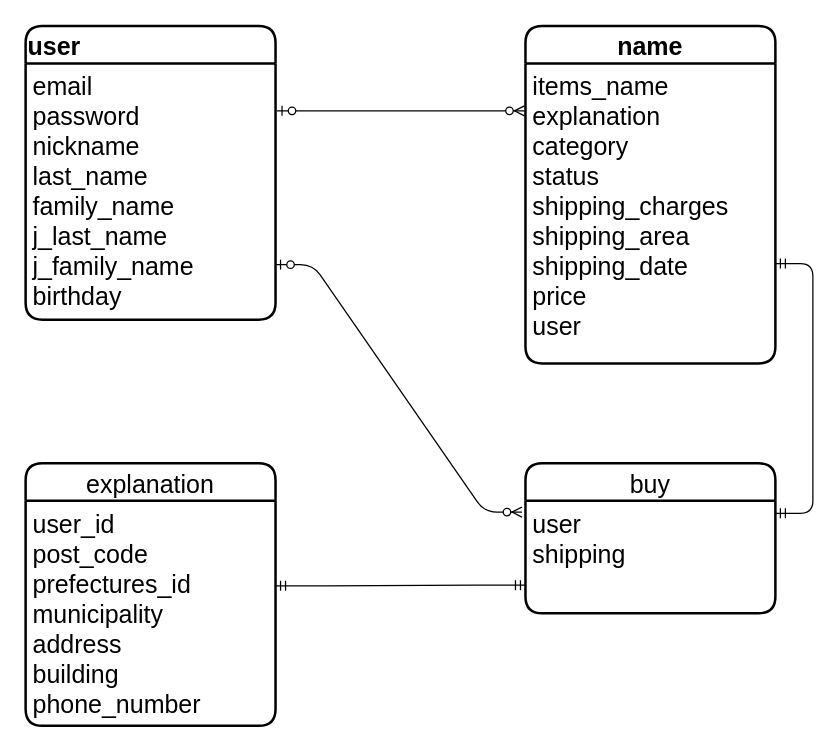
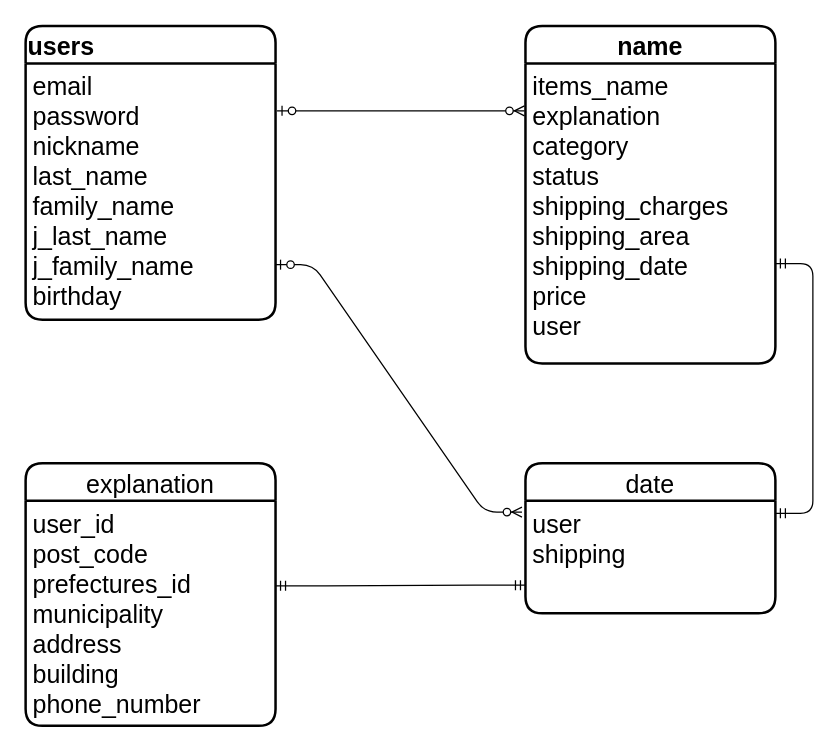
- <mxCell id="4" value="user" style="swimlane;childLayout=stackLayout;horizontal=1;startSize=30;horizontalStack=0;rounded=1;fontSize=20;fontStyle=1;strokeWidth=2;resizeParent=0;resizeLast=1;shadow=0;dashed=0;align=left;" vertex="1" parent="1"><mxGeometry x="20" y="20" width="200" height="235" as="geometry" /></mxCell>
+ <mxCell id="4" value="users" style="swimlane;childLayout=stackLayout;horizontal=1;startSize=30;horizontalStack=0;rounded=1;fontSize=20;fontStyle=1;strokeWidth=2;resizeParent=0;resizeLast=1;shadow=0;dashed=0;align=left;" vertex="1" parent="1"><mxGeometry x="20" y="20" width="200" height="235" as="geometry" /></mxCell>
- <mxCell id="7" value="buy" style="swimlane;childLayout=stackLayout;horizontal=1;startSize=30;horizontalStack=0;rounded=1;fontSize=20;fontStyle=0;strokeWidth=2;resizeParent=0;resizeLast=1;shadow=0;dashed=0;align=center;" vertex="1" parent="1"><mxGeometry x="420" y="370" width="200" height="120" as="geometry" /></mxCell>
+ <mxCell id="7" value="date" style="swimlane;childLayout=stackLayout;horizontal=1;startSize=30;horizontalStack=0;rounded=1;fontSize=20;fontStyle=0;strokeWidth=2;resizeParent=0;resizeLast=1;shadow=0;dashed=0;align=center;" vertex="1" parent="1"><mxGeometry x="420" y="370" width="200" height="120" as="geometry" /></mxCell>
